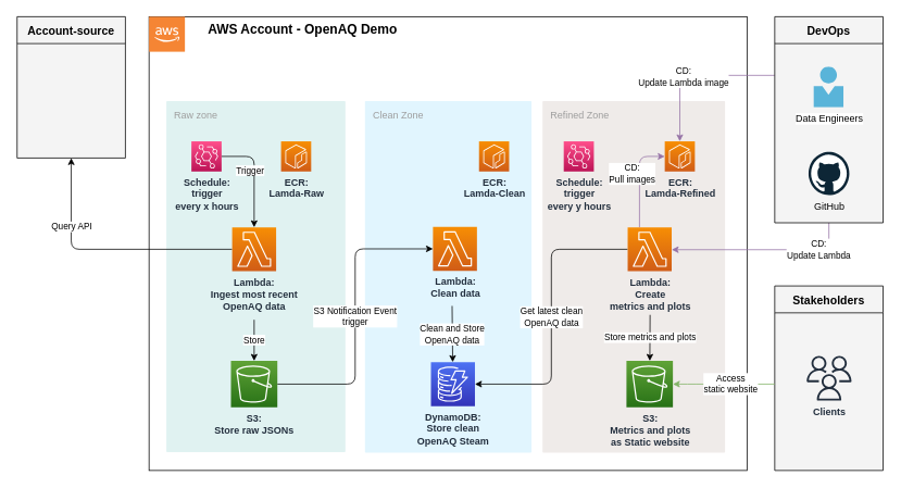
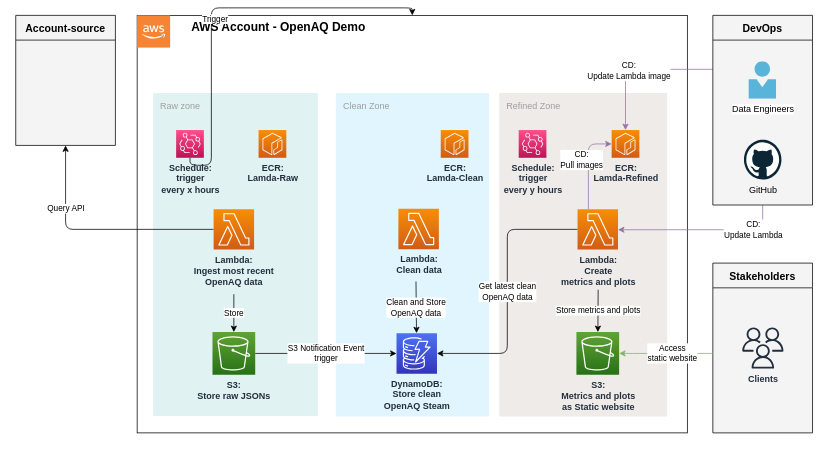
- <mxCell id="19" value="Trigger" style="edgeStyle=orthogonalEdgeStyle;html=1;" parent="1" source="20" target="16" edge="1"><mxGeometry x="-0.11" y="-5" relative="1" as="geometry"><mxPoint as="offset" /></mxGeometry></mxCell>
+ <mxCell id="19" value="Trigger" style="edgeStyle=orthogonalEdgeStyle;html=1;" parent="1" source="20" target="4" edge="1"><mxGeometry x="-0.11" y="-5" relative="1" as="geometry"><mxPoint as="offset" /></mxGeometry></mxCell>
- <mxCell id="17" value="S3 Notification Event &lt;br&gt;trigger" style="edgeStyle=orthogonalEdgeStyle;html=1;entryX=0;entryY=0.5;entryDx=0;entryDy=0;entryPerimeter=0;" parent="1" source="18" target="10" edge="1"><mxGeometry relative="1" as="geometry" /></mxCell>
+ <mxCell id="17" value="S3 Notification Event &lt;br&gt;trigger" style="edgeStyle=orthogonalEdgeStyle;html=1;" parent="1" source="18" target="11" edge="1"><mxGeometry relative="1" as="geometry" /></mxCell>
